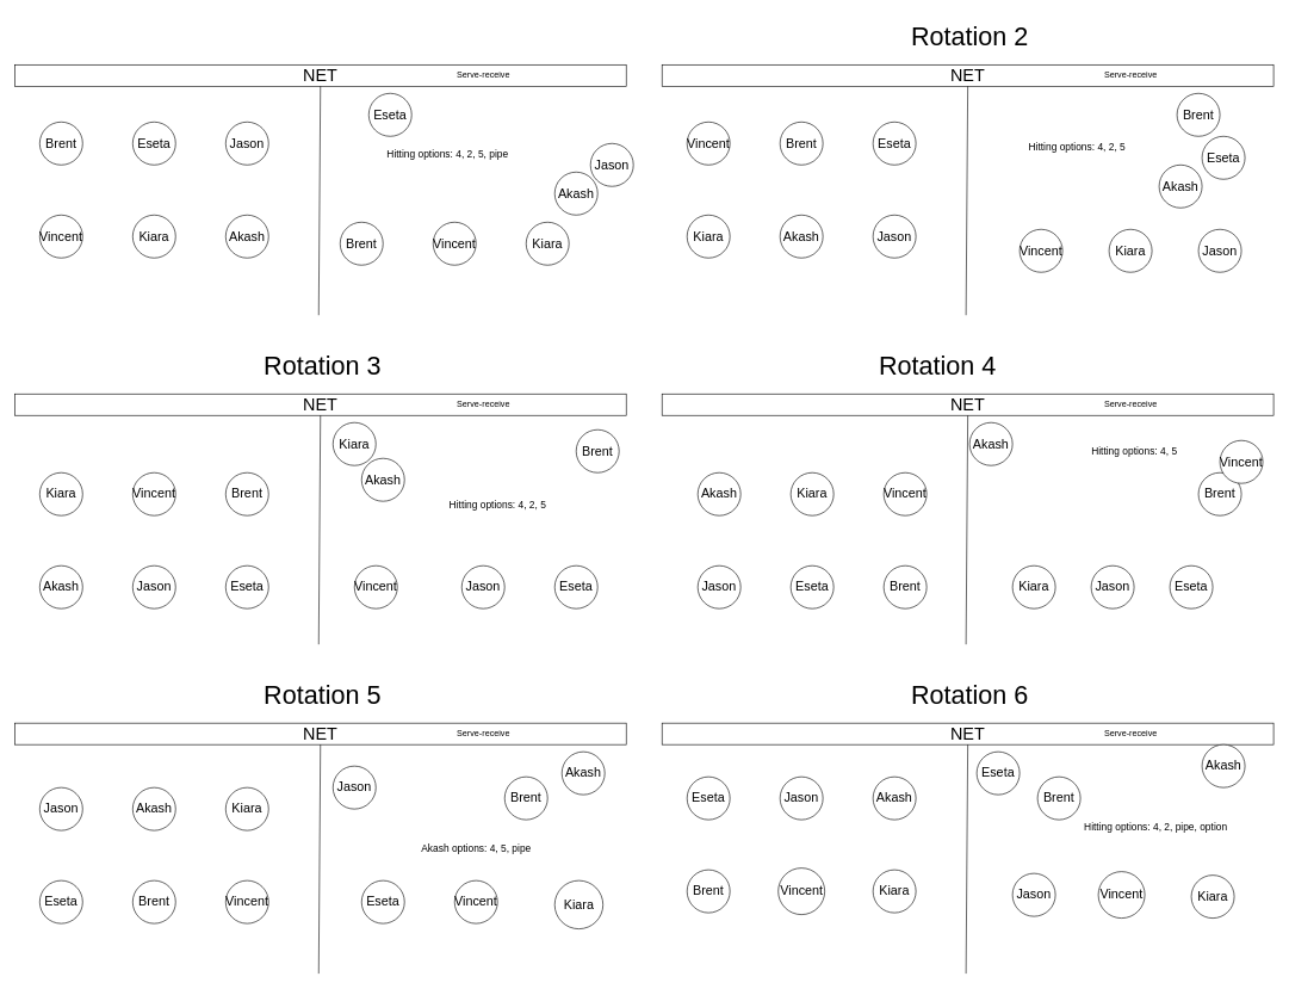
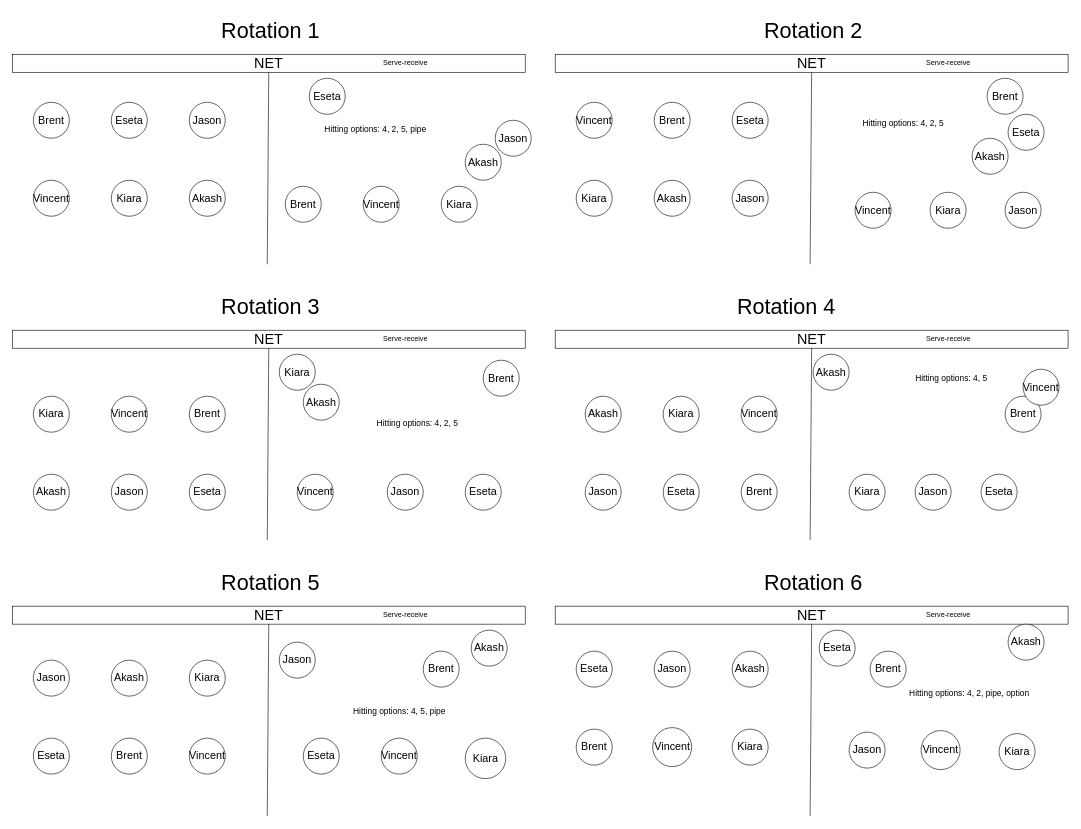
+ <mxCell id="4" value="&lt;font style=&quot;font-size: 36px;&quot;&gt;Rotation 1&lt;/font&gt;" style="text;html=1;align=center;verticalAlign=middle;resizable=0;points=[];autosize=1;strokeColor=none;fillColor=none;" parent="1" vertex="1"><mxGeometry x="355" y="20" width="190" height="60" as="geometry" /></mxCell>
- <mxCell id="98" value="&lt;font style=&quot;font-size: 14px;&quot;&gt;Akash options: 4, 5, pipe&lt;/font&gt;" style="text;html=1;align=center;verticalAlign=middle;resizable=0;points=[];autosize=1;strokeColor=none;fillColor=none;" parent="1" vertex="1"><mxGeometry x="575" y="1170" width="180" height="30" as="geometry" /></mxCell>
+ <mxCell id="98" value="&lt;font style=&quot;font-size: 14px;&quot;&gt;Hitting options: 4, 5, pipe&lt;/font&gt;" style="text;html=1;align=center;verticalAlign=middle;resizable=0;points=[];autosize=1;strokeColor=none;fillColor=none;" parent="1" vertex="1"><mxGeometry x="575" y="1170" width="180" height="30" as="geometry" /></mxCell>
